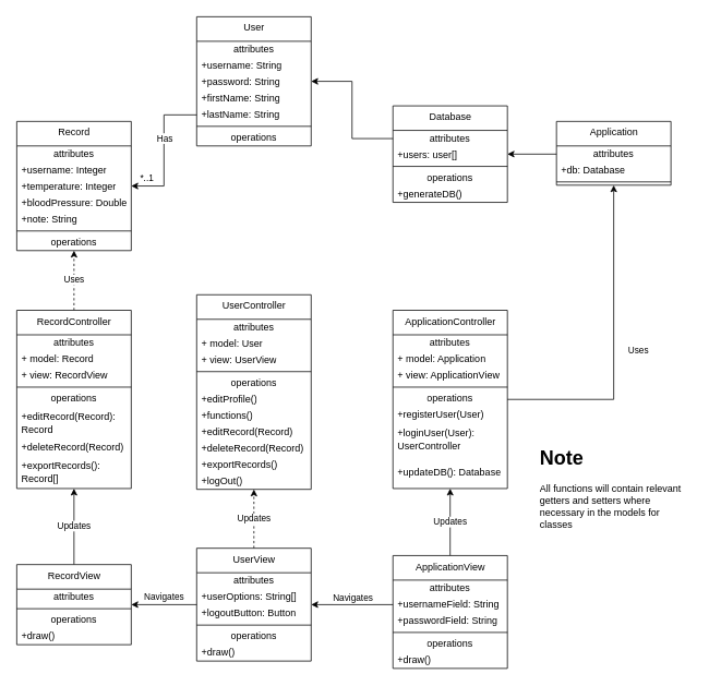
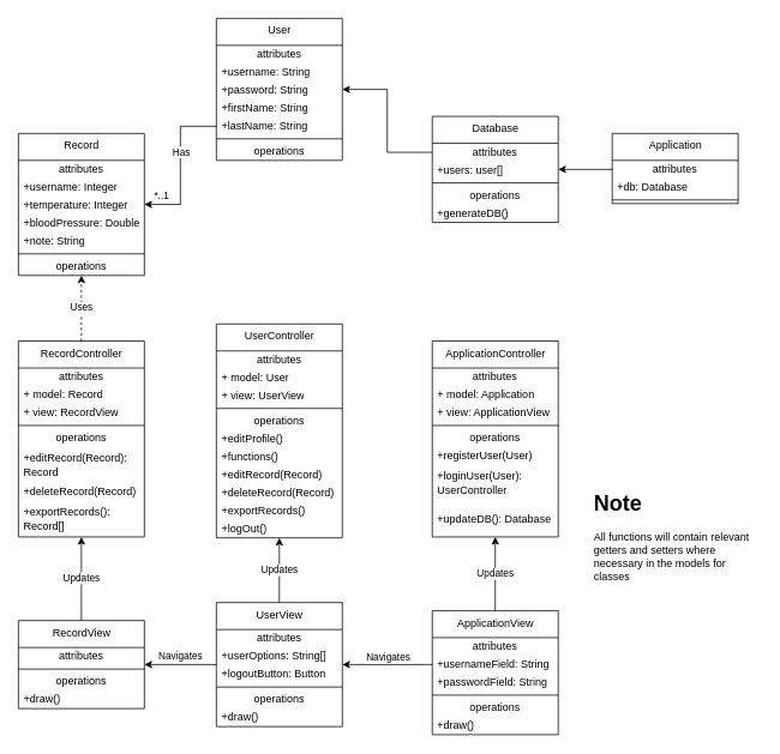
- <mxCell id="33" value="Uses" style="edgeStyle=orthogonalEdgeStyle;rounded=0;orthogonalLoop=1;jettySize=auto;html=1;" edge="1" parent="1" source="34" target="21"><mxGeometry x="-0.032" y="-30" relative="1" as="geometry"><mxPoint as="offset" /></mxGeometry></mxCell>
- <mxCell id="65" value="Updates&lt;br&gt;" style="edgeStyle=orthogonalEdgeStyle;rounded=0;orthogonalLoop=1;jettySize=auto;html=1;dashed=1;" edge="1" parent="1" source="66" target="52"><mxGeometry relative="1" as="geometry" /></mxCell>
+ <mxCell id="65" value="Updates&lt;br&gt;" style="edgeStyle=orthogonalEdgeStyle;rounded=0;orthogonalLoop=1;jettySize=auto;html=1;" edge="1" parent="1" source="66" target="52"><mxGeometry relative="1" as="geometry" /></mxCell>
